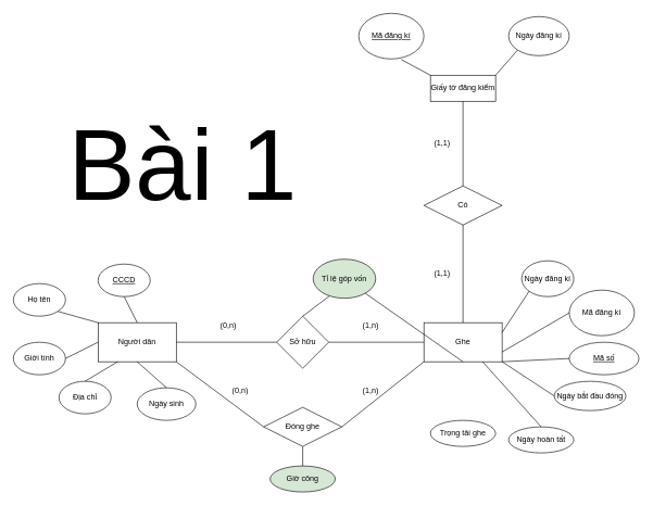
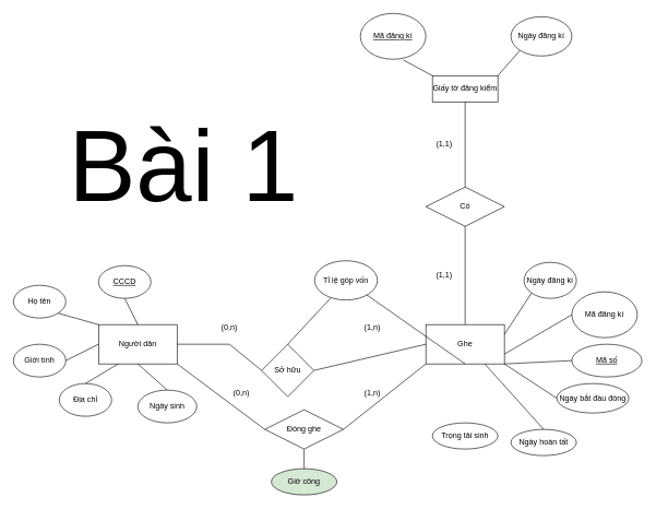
- <mxCell id="9" value="Tỉ lệ góp vốn" style="ellipse;whiteSpace=wrap;html=1;fillColor=#d5e8d4;" vertex="1" parent="1"><mxGeometry x="480" y="397.5" width="96" height="60" as="geometry" /></mxCell>
+ <mxCell id="9" value="Tỉ lệ góp vốn" style="ellipse;whiteSpace=wrap;html=1;" vertex="1" parent="1"><mxGeometry x="480" y="397.5" width="96" height="60" as="geometry" /></mxCell>
- <mxCell id="4" value="Sở hữu" style="rhombus;whiteSpace=wrap;html=1;" parent="1" vertex="1"><mxGeometry x="424" y="485" width="80" height="80" as="geometry" /></mxCell>
+ <mxCell id="4" value="Sở hữu" style="rhombus;whiteSpace=wrap;html=1;" parent="1" vertex="1"><mxGeometry x="399" y="525" width="80" height="80" as="geometry" /></mxCell>
- <mxCell id="37" value="Trọng tải ghe" style="ellipse;whiteSpace=wrap;html=1;align=center;" vertex="1" parent="1"><mxGeometry x="660" y="645" width="100" height="40" as="geometry" /></mxCell>
+ <mxCell id="37" value="Trọng tải sinh" style="ellipse;whiteSpace=wrap;html=1;align=center;" vertex="1" parent="1"><mxGeometry x="660" y="645" width="100" height="40" as="geometry" /></mxCell>
